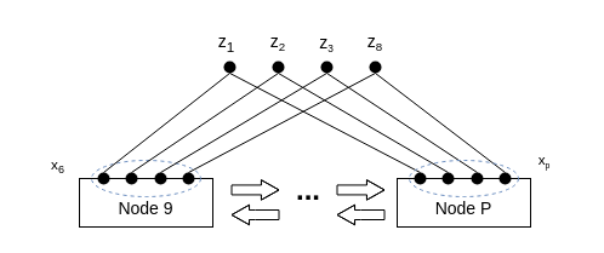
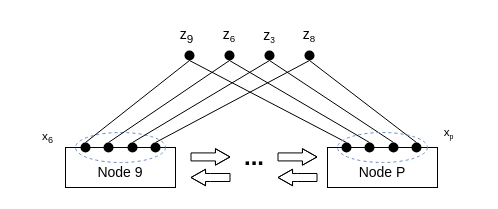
- <mxCell id="9" value="&lt;font style=&quot;font-size: 14px;&quot;&gt;z&lt;sub style=&quot;&quot;&gt;1&lt;/sub&gt;&lt;/font&gt;" style="text;html=1;strokeColor=none;fillColor=none;align=center;verticalAlign=middle;whiteSpace=wrap;rounded=0;shadow=1;" parent="1" vertex="1"><mxGeometry x="159" y="20" width="55" height="30" as="geometry" /></mxCell>
+ <mxCell id="9" value="&lt;font style=&quot;font-size: 14px;&quot;&gt;z&lt;sub style=&quot;&quot;&gt;9&lt;/sub&gt;&lt;/font&gt;" style="text;html=1;strokeColor=none;fillColor=none;align=center;verticalAlign=middle;whiteSpace=wrap;rounded=0;shadow=1;" parent="1" vertex="1"><mxGeometry x="159" y="20" width="55" height="30" as="geometry" /></mxCell>
- <mxCell id="10" value="&lt;font style=&quot;font-size: 14px;&quot;&gt;z&lt;/font&gt;&lt;font style=&quot;font-size: 11.667px;&quot;&gt;&lt;sub&gt;2&lt;/sub&gt;&lt;/font&gt;" style="text;html=1;strokeColor=none;fillColor=none;align=center;verticalAlign=middle;whiteSpace=wrap;rounded=0;shadow=1;" parent="1" vertex="1"><mxGeometry x="199" y="20" width="60" height="30" as="geometry" /></mxCell>
+ <mxCell id="10" value="&lt;font style=&quot;font-size: 14px;&quot;&gt;z&lt;/font&gt;&lt;font style=&quot;font-size: 11.667px;&quot;&gt;&lt;sub&gt;6&lt;/sub&gt;&lt;/font&gt;" style="text;html=1;strokeColor=none;fillColor=none;align=center;verticalAlign=middle;whiteSpace=wrap;rounded=0;shadow=1;" parent="1" vertex="1"><mxGeometry x="199" y="20" width="60" height="30" as="geometry" /></mxCell>
